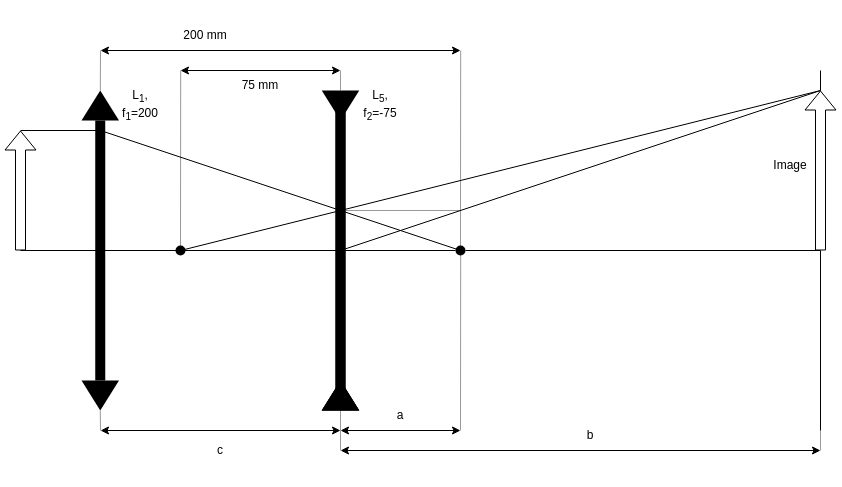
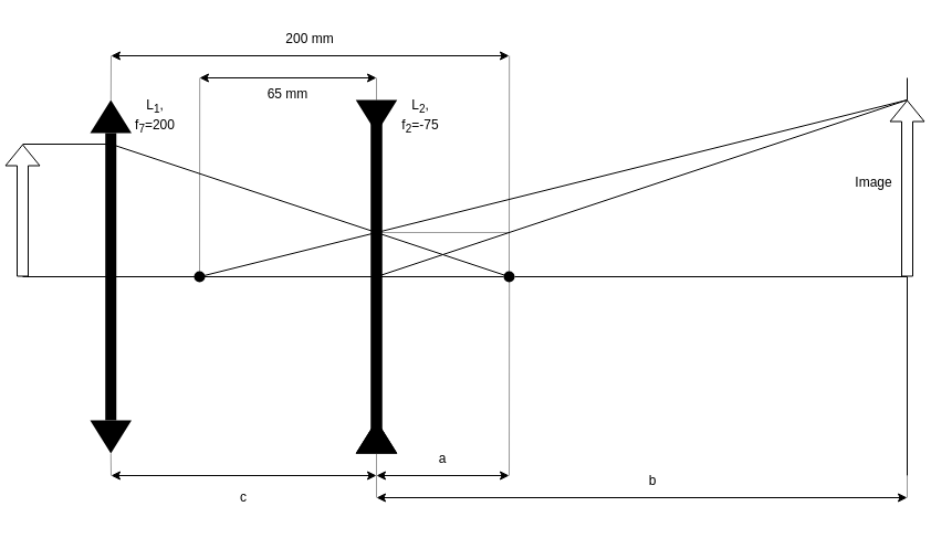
- <mxCell id="11" value="200&amp;nbsp;mm" style="text;html=1;strokeColor=none;fillColor=none;align=center;verticalAlign=middle;whiteSpace=wrap;rounded=0;" parent="1" vertex="1"><mxGeometry x="175" y="20" width="60" height="30" as="geometry" /></mxCell>
+ <mxCell id="11" value="200&amp;nbsp;mm" style="text;html=1;strokeColor=none;fillColor=none;align=center;verticalAlign=middle;whiteSpace=wrap;rounded=0;" parent="1" vertex="1"><mxGeometry x="250" y="20" width="60" height="30" as="geometry" /></mxCell>
- <mxCell id="12" value="75 mm" style="text;html=1;strokeColor=none;fillColor=none;align=center;verticalAlign=middle;whiteSpace=wrap;rounded=0;" parent="1" vertex="1"><mxGeometry x="230" y="70" width="60" height="30" as="geometry" /></mxCell>
+ <mxCell id="12" value="65 mm" style="text;html=1;strokeColor=none;fillColor=none;align=center;verticalAlign=middle;whiteSpace=wrap;rounded=0;" parent="1" vertex="1"><mxGeometry x="230" y="70" width="60" height="30" as="geometry" /></mxCell>
- <mxCell id="9" value="&lt;div&gt;L&lt;sub&gt;1&lt;/sub&gt;,&lt;/div&gt;&lt;div align=&quot;left&quot;&gt;f&lt;sub&gt;1&lt;/sub&gt;=200&lt;br&gt;&lt;/div&gt;" style="text;html=1;strokeColor=none;fillColor=none;align=center;verticalAlign=middle;whiteSpace=wrap;rounded=0;" parent="1" vertex="1"><mxGeometry x="110" y="90" width="60" height="30" as="geometry" /></mxCell>
+ <mxCell id="9" value="&lt;div&gt;L&lt;sub&gt;1&lt;/sub&gt;,&lt;/div&gt;&lt;div align=&quot;left&quot;&gt;f&lt;sub&gt;7&lt;/sub&gt;=200&lt;br&gt;&lt;/div&gt;" style="text;html=1;strokeColor=none;fillColor=none;align=center;verticalAlign=middle;whiteSpace=wrap;rounded=0;" parent="1" vertex="1"><mxGeometry x="110" y="90" width="60" height="30" as="geometry" /></mxCell>
- <mxCell id="10" value="&lt;div&gt;L&lt;sub&gt;5&lt;/sub&gt;,&lt;/div&gt;&lt;div align=&quot;left&quot;&gt;f&lt;sub&gt;2&lt;/sub&gt;=-75&lt;br&gt;&lt;/div&gt;" style="text;html=1;strokeColor=none;fillColor=none;align=center;verticalAlign=middle;whiteSpace=wrap;rounded=0;" parent="1" vertex="1"><mxGeometry x="350" y="90" width="60" height="30" as="geometry" /></mxCell>
+ <mxCell id="10" value="&lt;div&gt;L&lt;sub&gt;2&lt;/sub&gt;,&lt;/div&gt;&lt;div align=&quot;left&quot;&gt;f&lt;sub&gt;2&lt;/sub&gt;=-75&lt;br&gt;&lt;/div&gt;" style="text;html=1;strokeColor=none;fillColor=none;align=center;verticalAlign=middle;whiteSpace=wrap;rounded=0;" parent="1" vertex="1"><mxGeometry x="350" y="90" width="60" height="30" as="geometry" /></mxCell>
